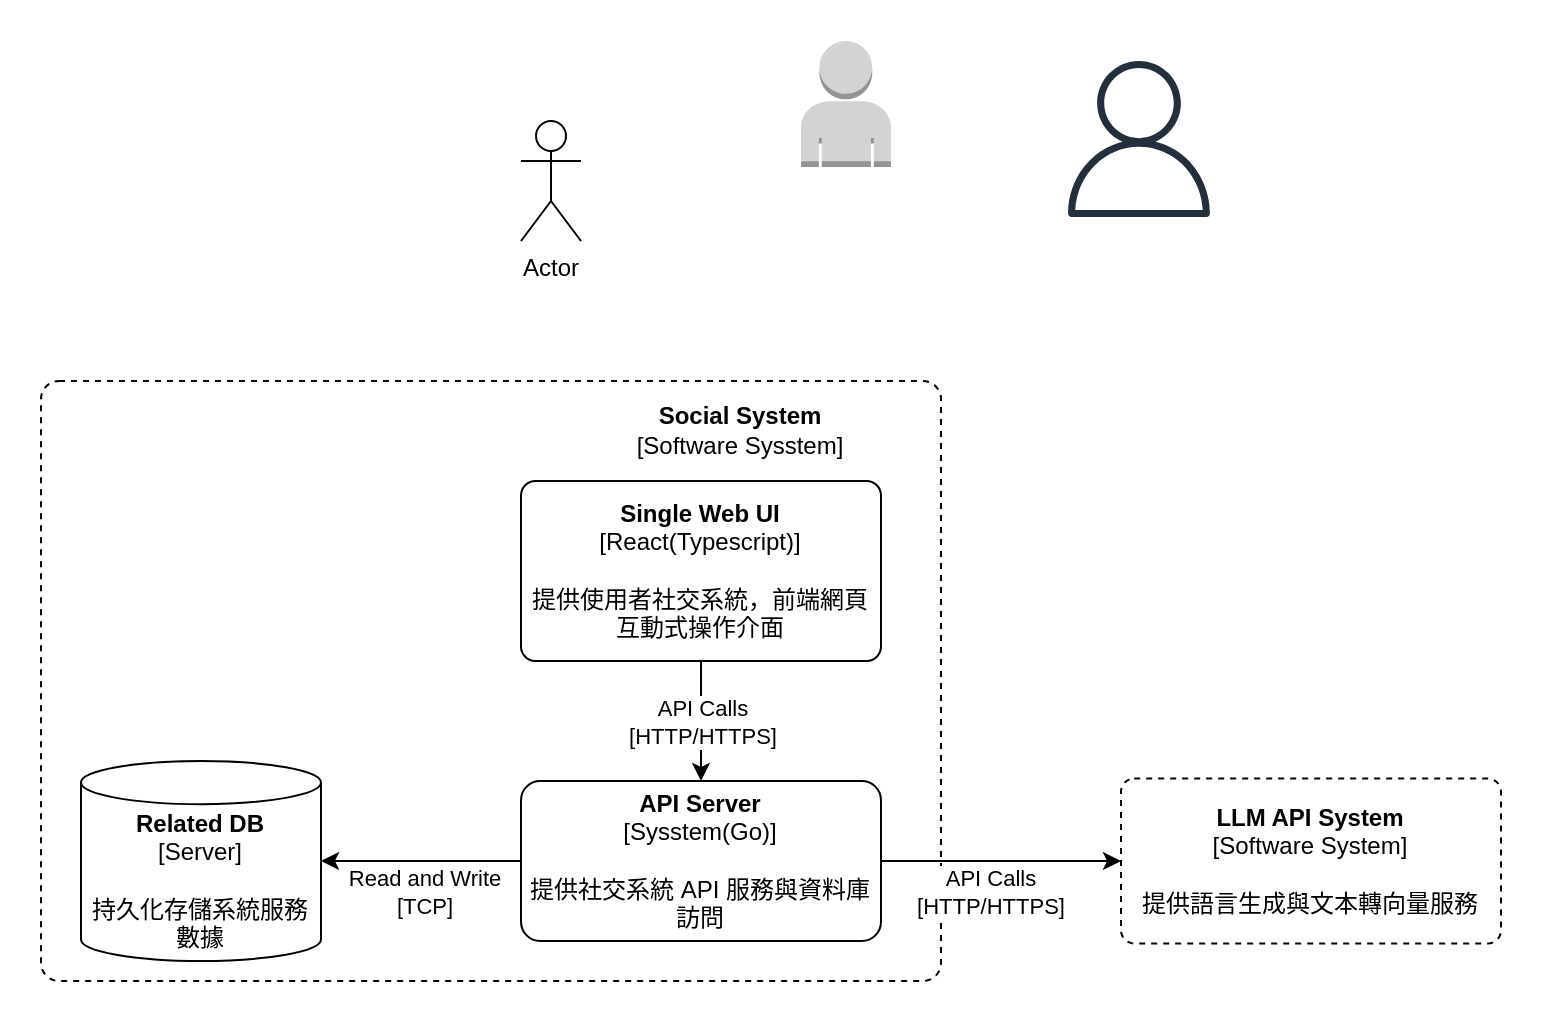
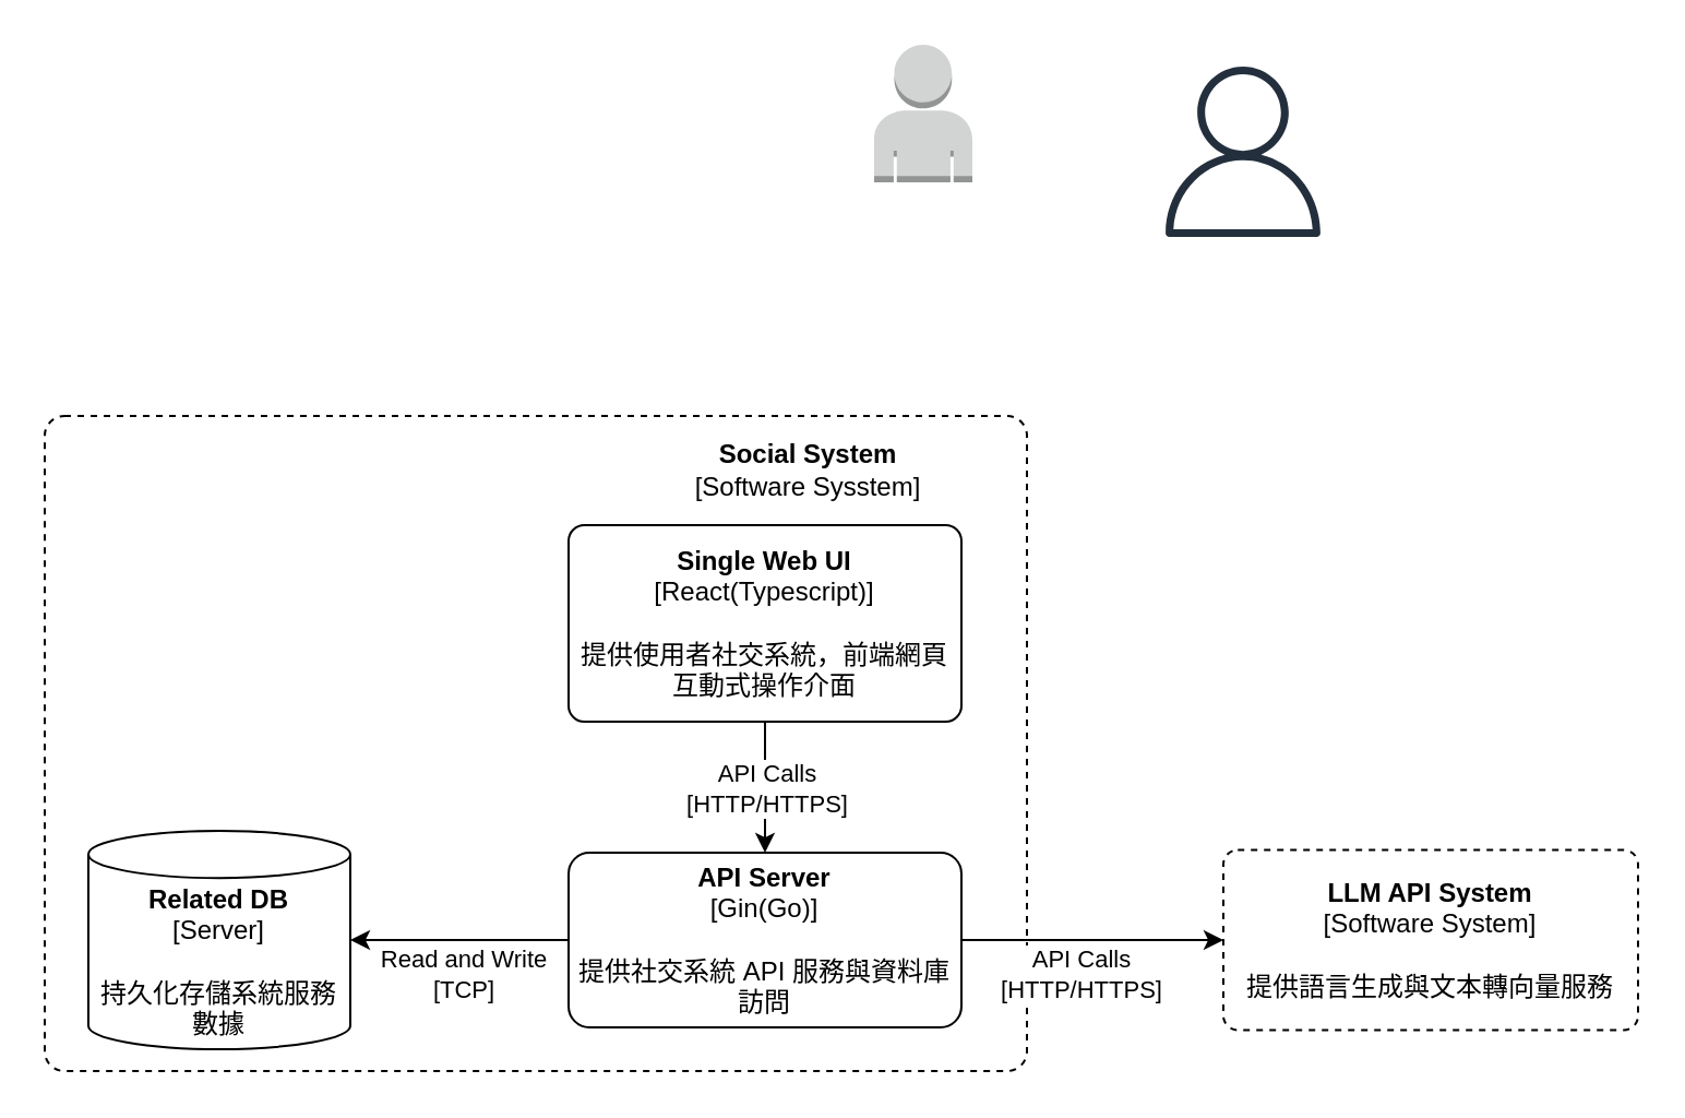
- <mxCell id="2" value="Actor" style="shape=umlActor;verticalLabelPosition=bottom;verticalAlign=top;html=1;outlineConnect=0;" parent="1" vertex="1"><mxGeometry x="260" y="60" width="30" height="60" as="geometry" /></mxCell>
- <mxCell id="13" value="&lt;b&gt;API Server&lt;/b&gt;&lt;br&gt;&lt;div&gt;[Sysstem(Go)]&lt;/div&gt;&lt;div&gt;&lt;br&gt;&lt;/div&gt;&lt;div&gt;提供社交系統 API 服務與資料庫訪問&lt;/div&gt;" style="rounded=1;whiteSpace=wrap;html=1;arcSize=12;" parent="1" vertex="1"><mxGeometry x="260" y="390" width="180" height="80" as="geometry" /></mxCell>
+ <mxCell id="13" value="&lt;b&gt;API Server&lt;/b&gt;&lt;br&gt;&lt;div&gt;[Gin(Go)]&lt;/div&gt;&lt;div&gt;&lt;br&gt;&lt;/div&gt;&lt;div&gt;提供社交系統 API 服務與資料庫訪問&lt;/div&gt;" style="rounded=1;whiteSpace=wrap;html=1;arcSize=12;" parent="1" vertex="1"><mxGeometry x="260" y="390" width="180" height="80" as="geometry" /></mxCell>
